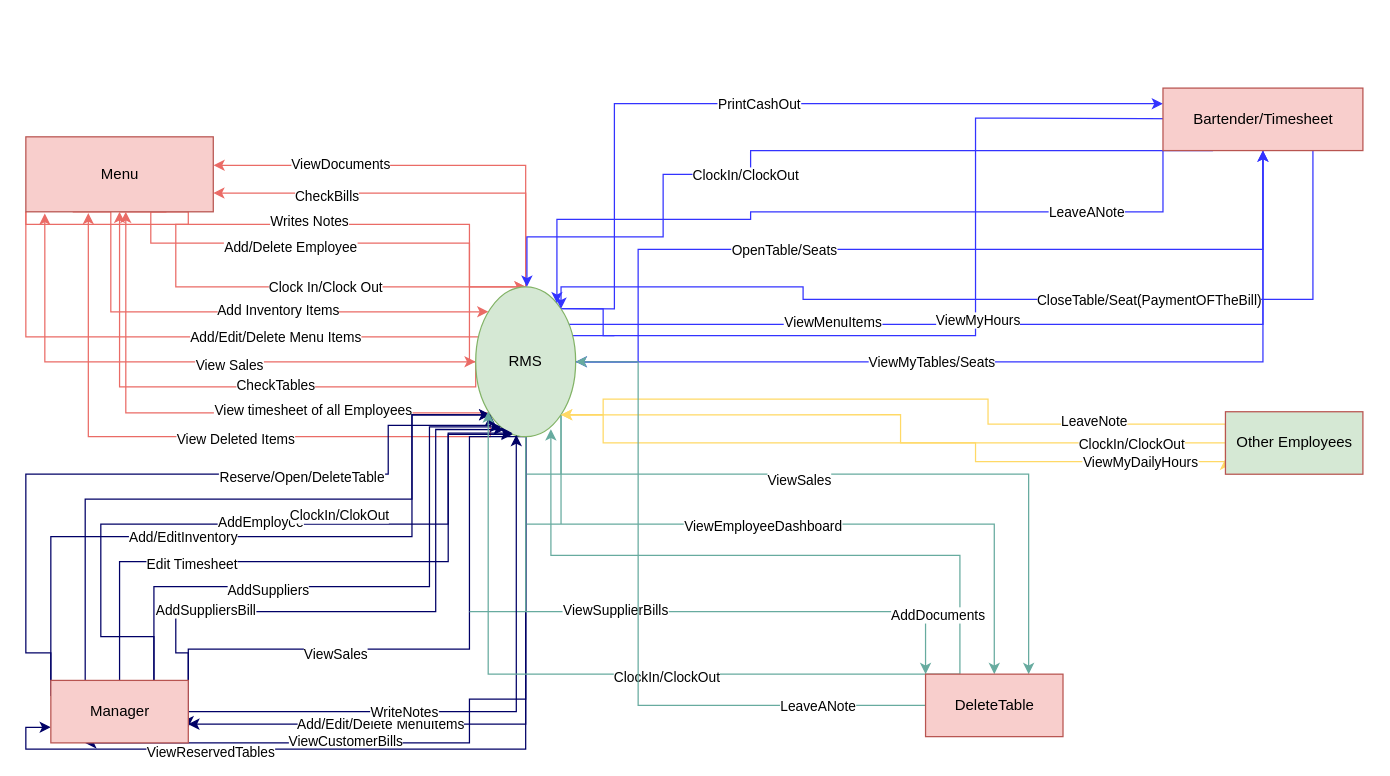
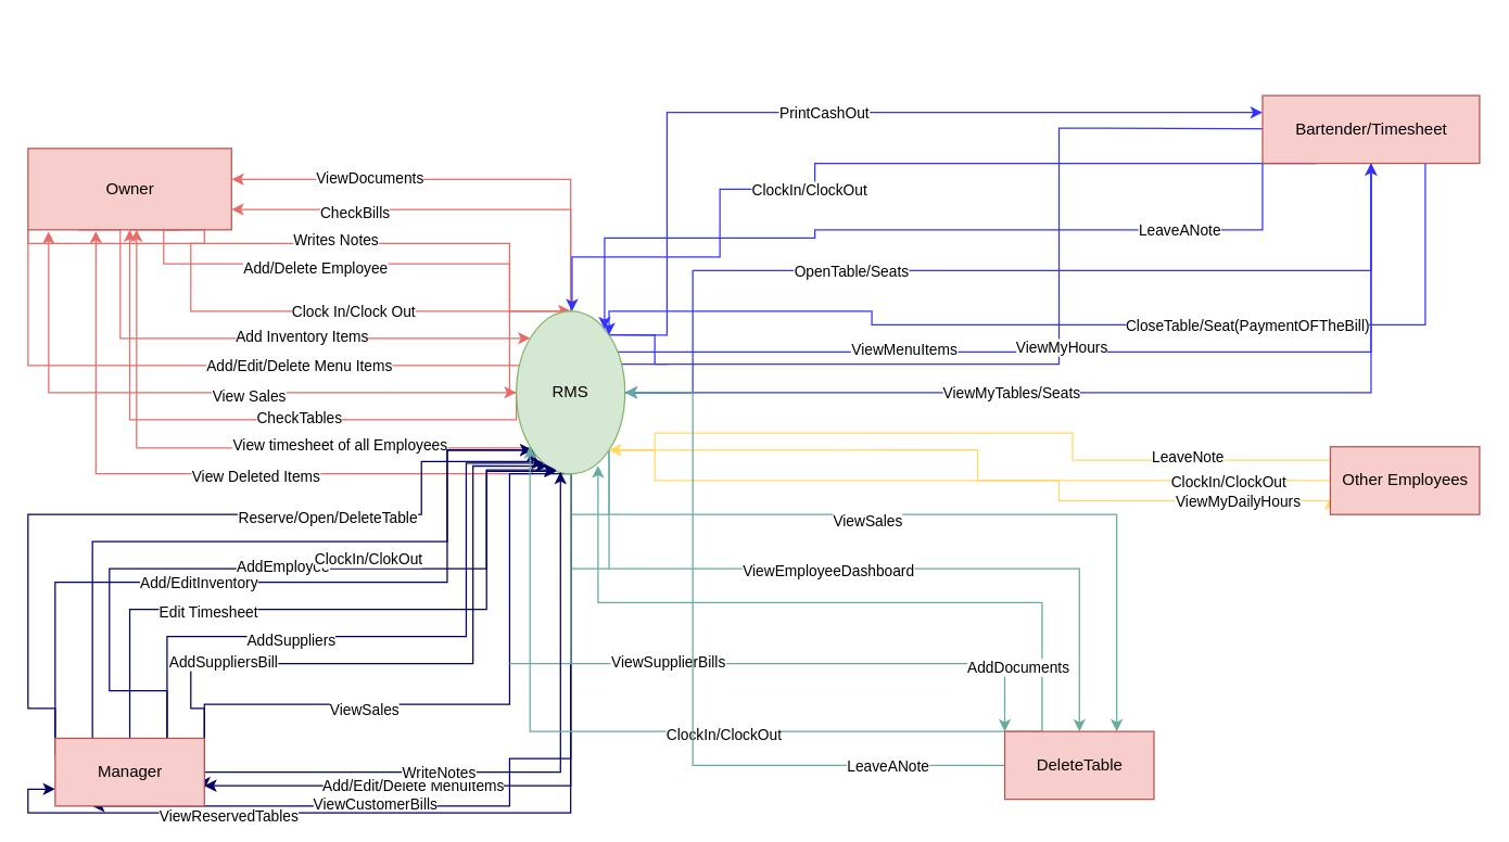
- <mxCell id="12" value="Menu" style="html=1;fillColor=#f8cecc;strokeColor=#b85450;" vertex="1" parent="1"><mxGeometry x="20" y="109" width="150" height="60" as="geometry" /></mxCell>
+ <mxCell id="12" value="Owner" style="html=1;fillColor=#f8cecc;strokeColor=#b85450;" vertex="1" parent="1"><mxGeometry x="20" y="109" width="150" height="60" as="geometry" /></mxCell>
- <mxCell id="79" value="Other Employees" style="html=1;fillColor=#d5e8d4;strokeColor=#b85450;" vertex="1" parent="1"><mxGeometry x="980" y="329" width="110" height="50" as="geometry" /></mxCell>
+ <mxCell id="79" value="Other Employees" style="html=1;fillColor=#f8cecc;strokeColor=#b85450;" vertex="1" parent="1"><mxGeometry x="980" y="329" width="110" height="50" as="geometry" /></mxCell>
